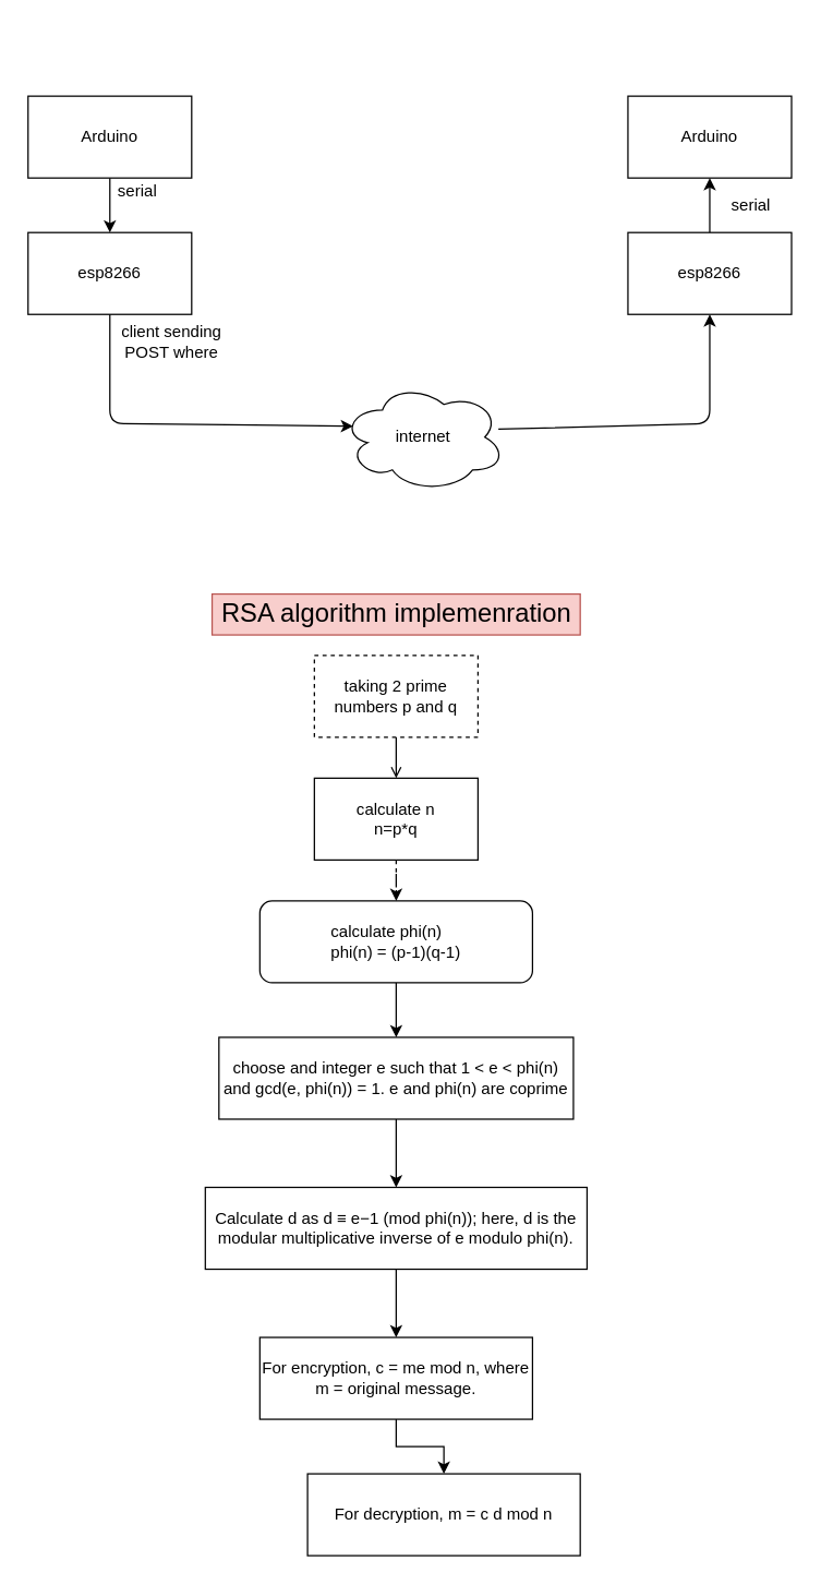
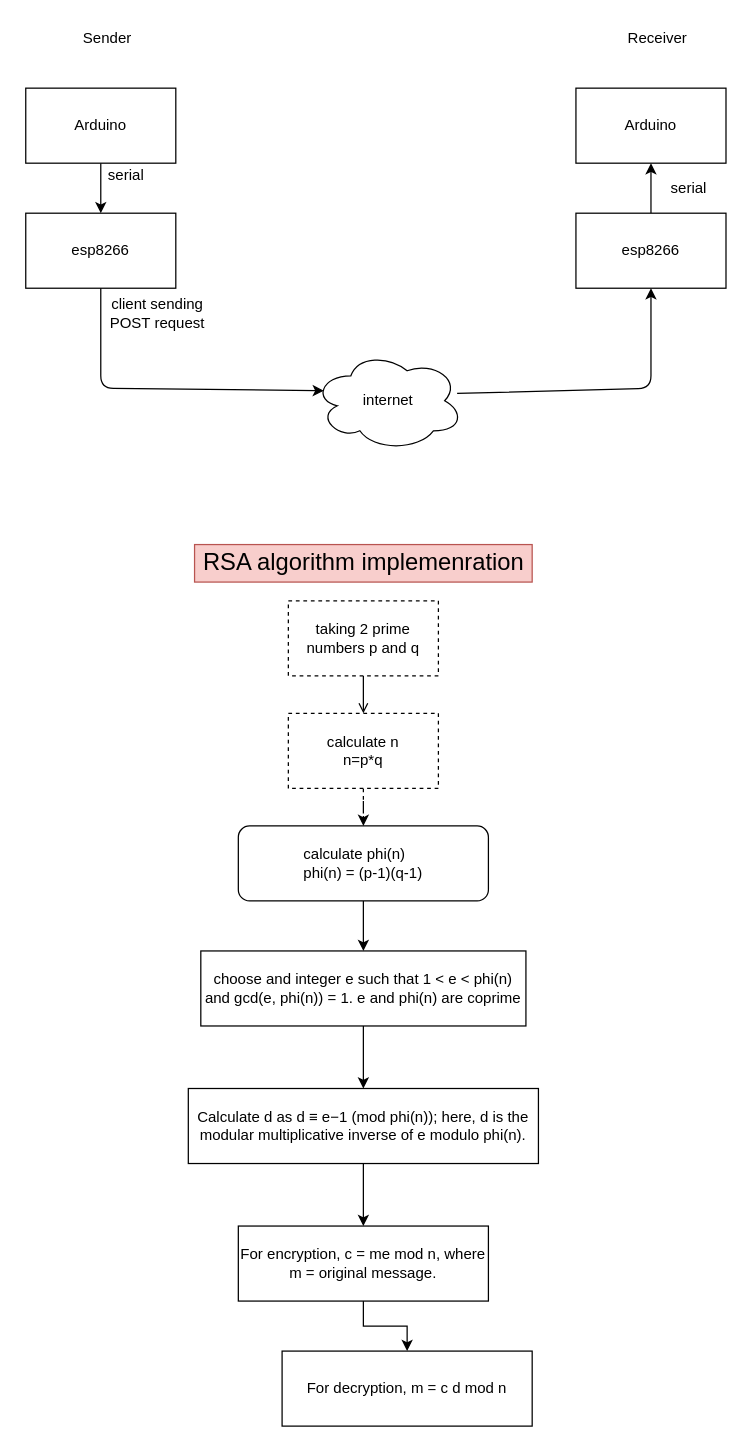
+ <mxCell id="5" value="Sender" style="text;html=1;align=center;verticalAlign=middle;resizable=0;points=[];autosize=1;strokeColor=none;" vertex="1" parent="1"><mxGeometry x="60" y="20" width="50" height="20" as="geometry" /></mxCell>
+ <mxCell id="9" value="Receiver" style="text;html=1;align=center;verticalAlign=middle;resizable=0;points=[];autosize=1;strokeColor=none;" vertex="1" parent="1"><mxGeometry x="495" y="20" width="60" height="20" as="geometry" /></mxCell>
- <mxCell id="15" value="client sending&lt;br&gt;POST where" style="text;html=1;align=center;verticalAlign=middle;resizable=0;points=[];autosize=1;strokeColor=none;" vertex="1" parent="1"><mxGeometry x="80" y="235" width="90" height="30" as="geometry" /></mxCell>
+ <mxCell id="15" value="client sending&lt;br&gt;POST request" style="text;html=1;align=center;verticalAlign=middle;resizable=0;points=[];autosize=1;strokeColor=none;" vertex="1" parent="1"><mxGeometry x="80" y="235" width="90" height="30" as="geometry" /></mxCell>
- <mxCell id="20" value="calculate n&lt;br&gt;n=p*q" style="rounded=0;whiteSpace=wrap;html=1;" vertex="1" parent="1"><mxGeometry x="230" y="570" width="120" height="60" as="geometry" /></mxCell>
+ <mxCell id="20" value="calculate n&lt;br&gt;n=p*q" style="rounded=0;whiteSpace=wrap;html=1;dashed=1;" vertex="1" parent="1"><mxGeometry x="230" y="570" width="120" height="60" as="geometry" /></mxCell>
